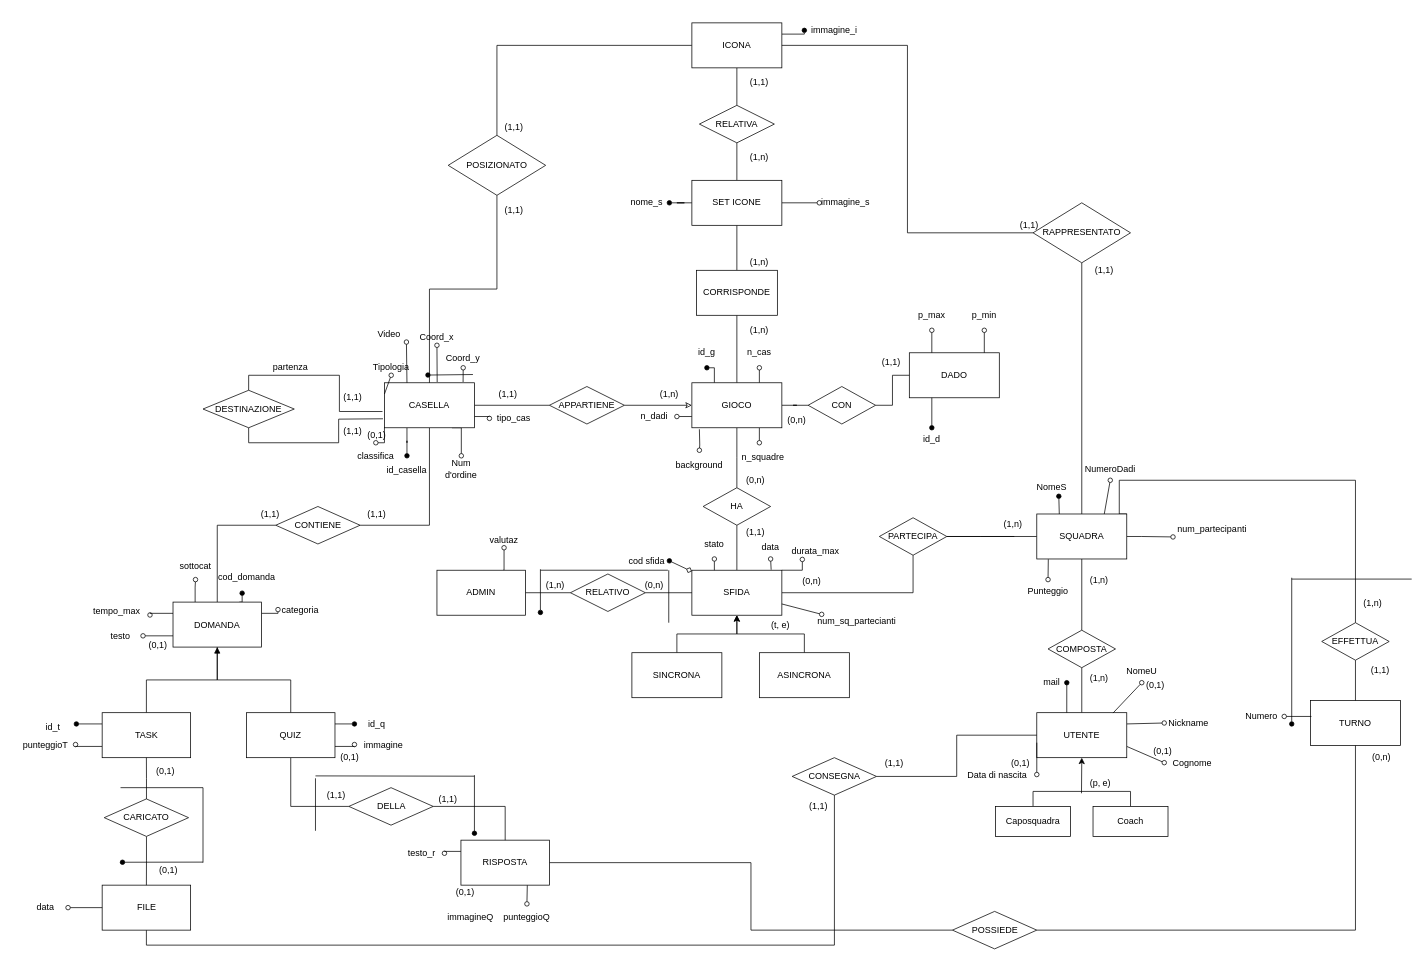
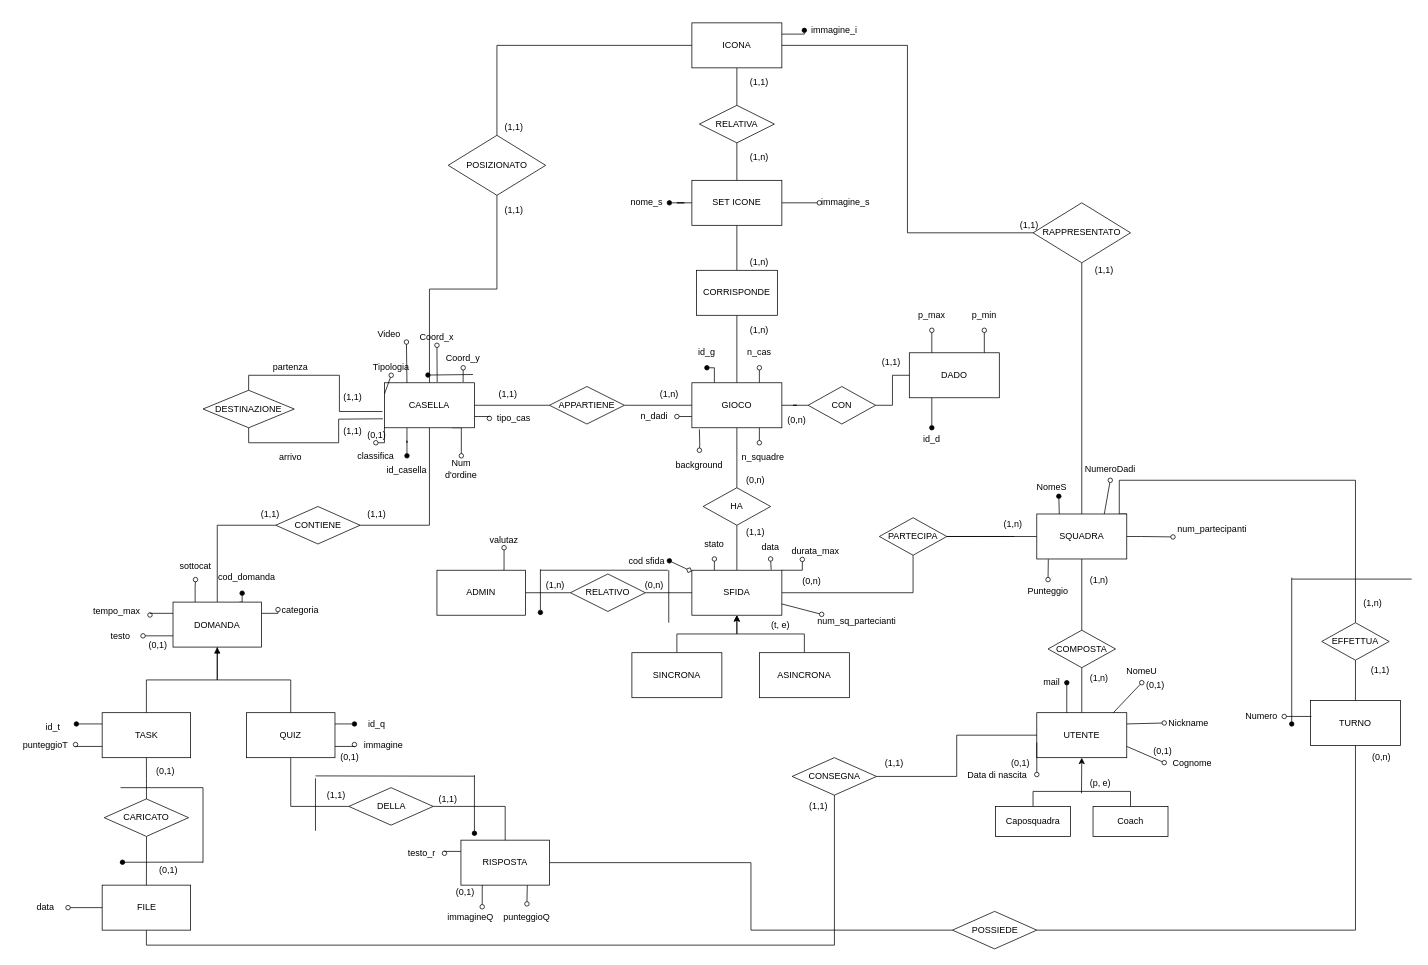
- <mxCell id="116" style="edgeStyle=orthogonalEdgeStyle;rounded=0;orthogonalLoop=1;jettySize=auto;html=1;exitX=1;exitY=0.5;exitDx=0;exitDy=0;entryX=0;entryY=0.5;entryDx=0;entryDy=0;startArrow=none;startFill=0;endArrow=classic;endFill=0;" parent="1" source="117" target="10" edge="1"><mxGeometry relative="1" as="geometry" /></mxCell>
+ <mxCell id="116" style="edgeStyle=orthogonalEdgeStyle;rounded=0;orthogonalLoop=1;jettySize=auto;html=1;exitX=1;exitY=0.5;exitDx=0;exitDy=0;entryX=0;entryY=0.5;entryDx=0;entryDy=0;startArrow=none;startFill=0;endArrow=none;endFill=0;" parent="1" source="117" target="10" edge="1"><mxGeometry relative="1" as="geometry" /></mxCell>
+ <mxCell id="207" value="arrivo" style="text;html=1;strokeColor=none;fillColor=none;align=center;verticalAlign=middle;whiteSpace=wrap;rounded=0;" parent="1" vertex="1"><mxGeometry x="367" y="600" width="40" height="20" as="geometry" /></mxCell>
+ <mxCell id="185" style="edgeStyle=orthogonalEdgeStyle;rounded=0;orthogonalLoop=1;jettySize=auto;html=1;exitX=0.25;exitY=1;exitDx=0;exitDy=0;entryX=0.756;entryY=0.11;entryDx=0;entryDy=0;entryPerimeter=0;startArrow=none;startFill=0;endArrow=oval;endFill=0;" parent="1" source="188" target="193" edge="1"><mxGeometry relative="1" as="geometry" /></mxCell>
